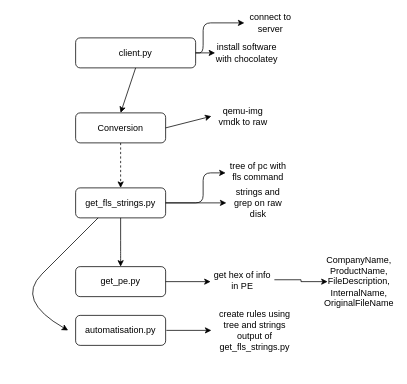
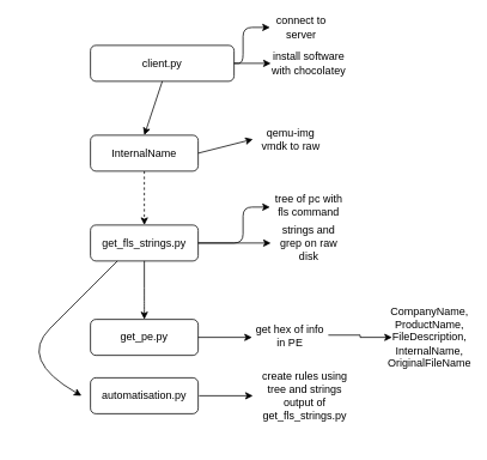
- <mxCell id="4" value="connect to server" style="text;html=1;strokeColor=none;fillColor=none;align=center;verticalAlign=middle;whiteSpace=wrap;rounded=0;" vertex="1" parent="1"><mxGeometry x="325" y="20" width="70" height="20" as="geometry" /></mxCell>
+ <mxCell id="4" value="connect to server" style="text;html=1;strokeColor=none;fillColor=none;align=center;verticalAlign=middle;whiteSpace=wrap;rounded=0;" vertex="1" parent="1"><mxGeometry x="300" y="20" width="70" height="20" as="geometry" /></mxCell>
- <mxCell id="6" value="install software with chocolatey" style="text;html=1;strokeColor=none;fillColor=none;align=center;verticalAlign=middle;whiteSpace=wrap;rounded=0;" vertex="1" parent="1"><mxGeometry x="286" y="47.5" width="85" height="45" as="geometry" /></mxCell>
+ <mxCell id="6" value="install software with chocolatey" style="text;html=1;strokeColor=none;fillColor=none;align=center;verticalAlign=middle;whiteSpace=wrap;rounded=0;" vertex="1" parent="1"><mxGeometry x="301" y="47.5" width="85" height="45" as="geometry" /></mxCell>
- <mxCell id="9" value="Conversion" style="rounded=1;whiteSpace=wrap;html=1;" vertex="1" parent="1"><mxGeometry x="100" y="150" width="120" height="40" as="geometry" /></mxCell>
+ <mxCell id="9" value="InternalName" style="rounded=1;whiteSpace=wrap;html=1;" vertex="1" parent="1"><mxGeometry x="100" y="150" width="120" height="40" as="geometry" /></mxCell>
